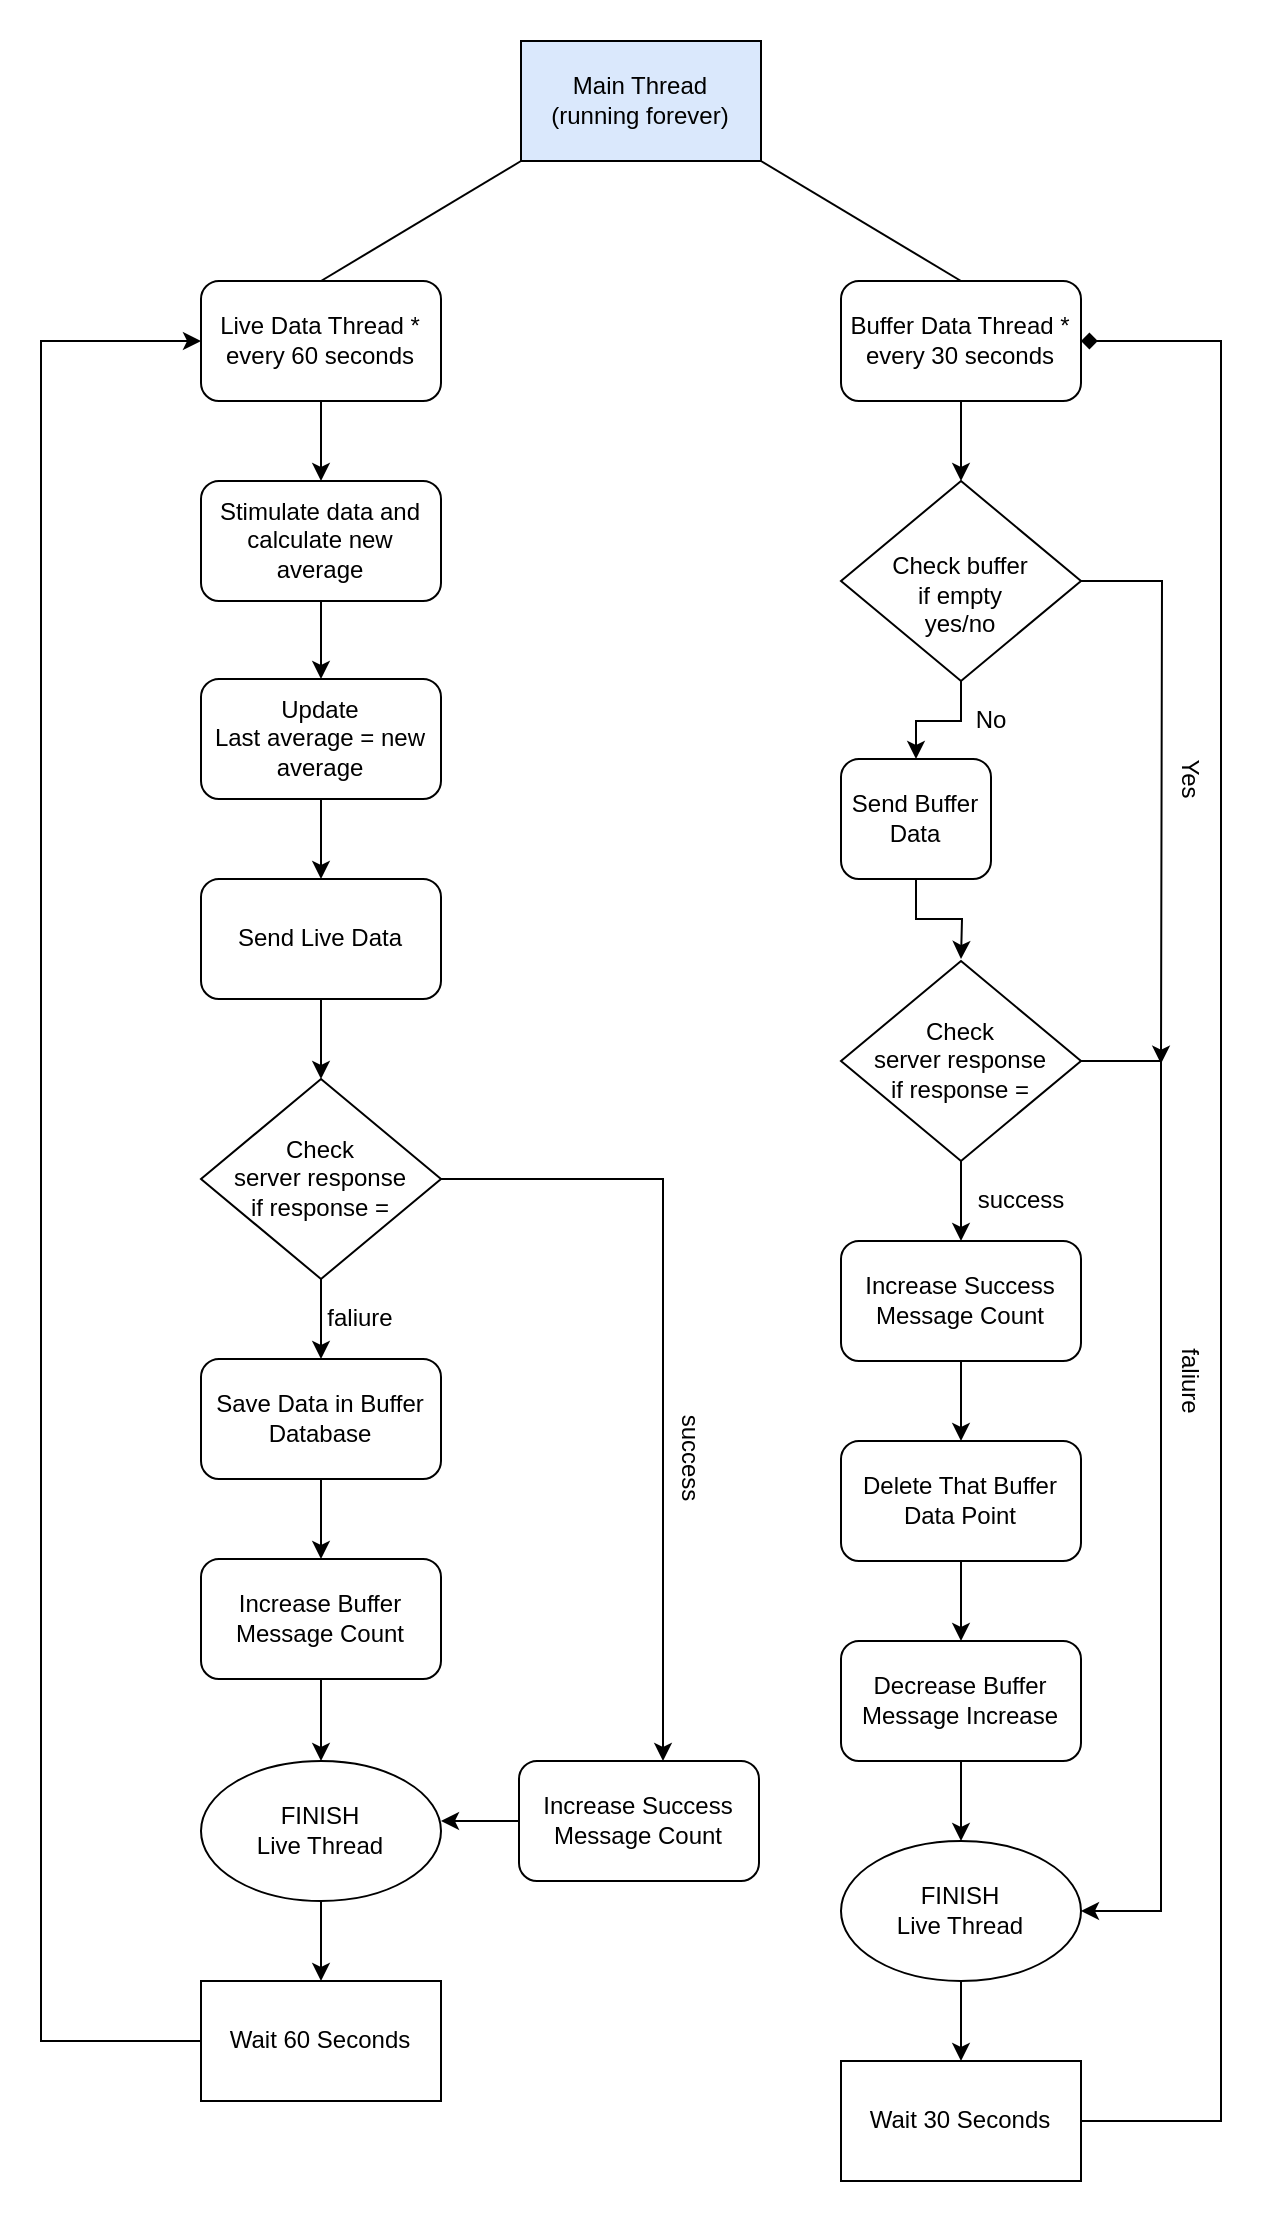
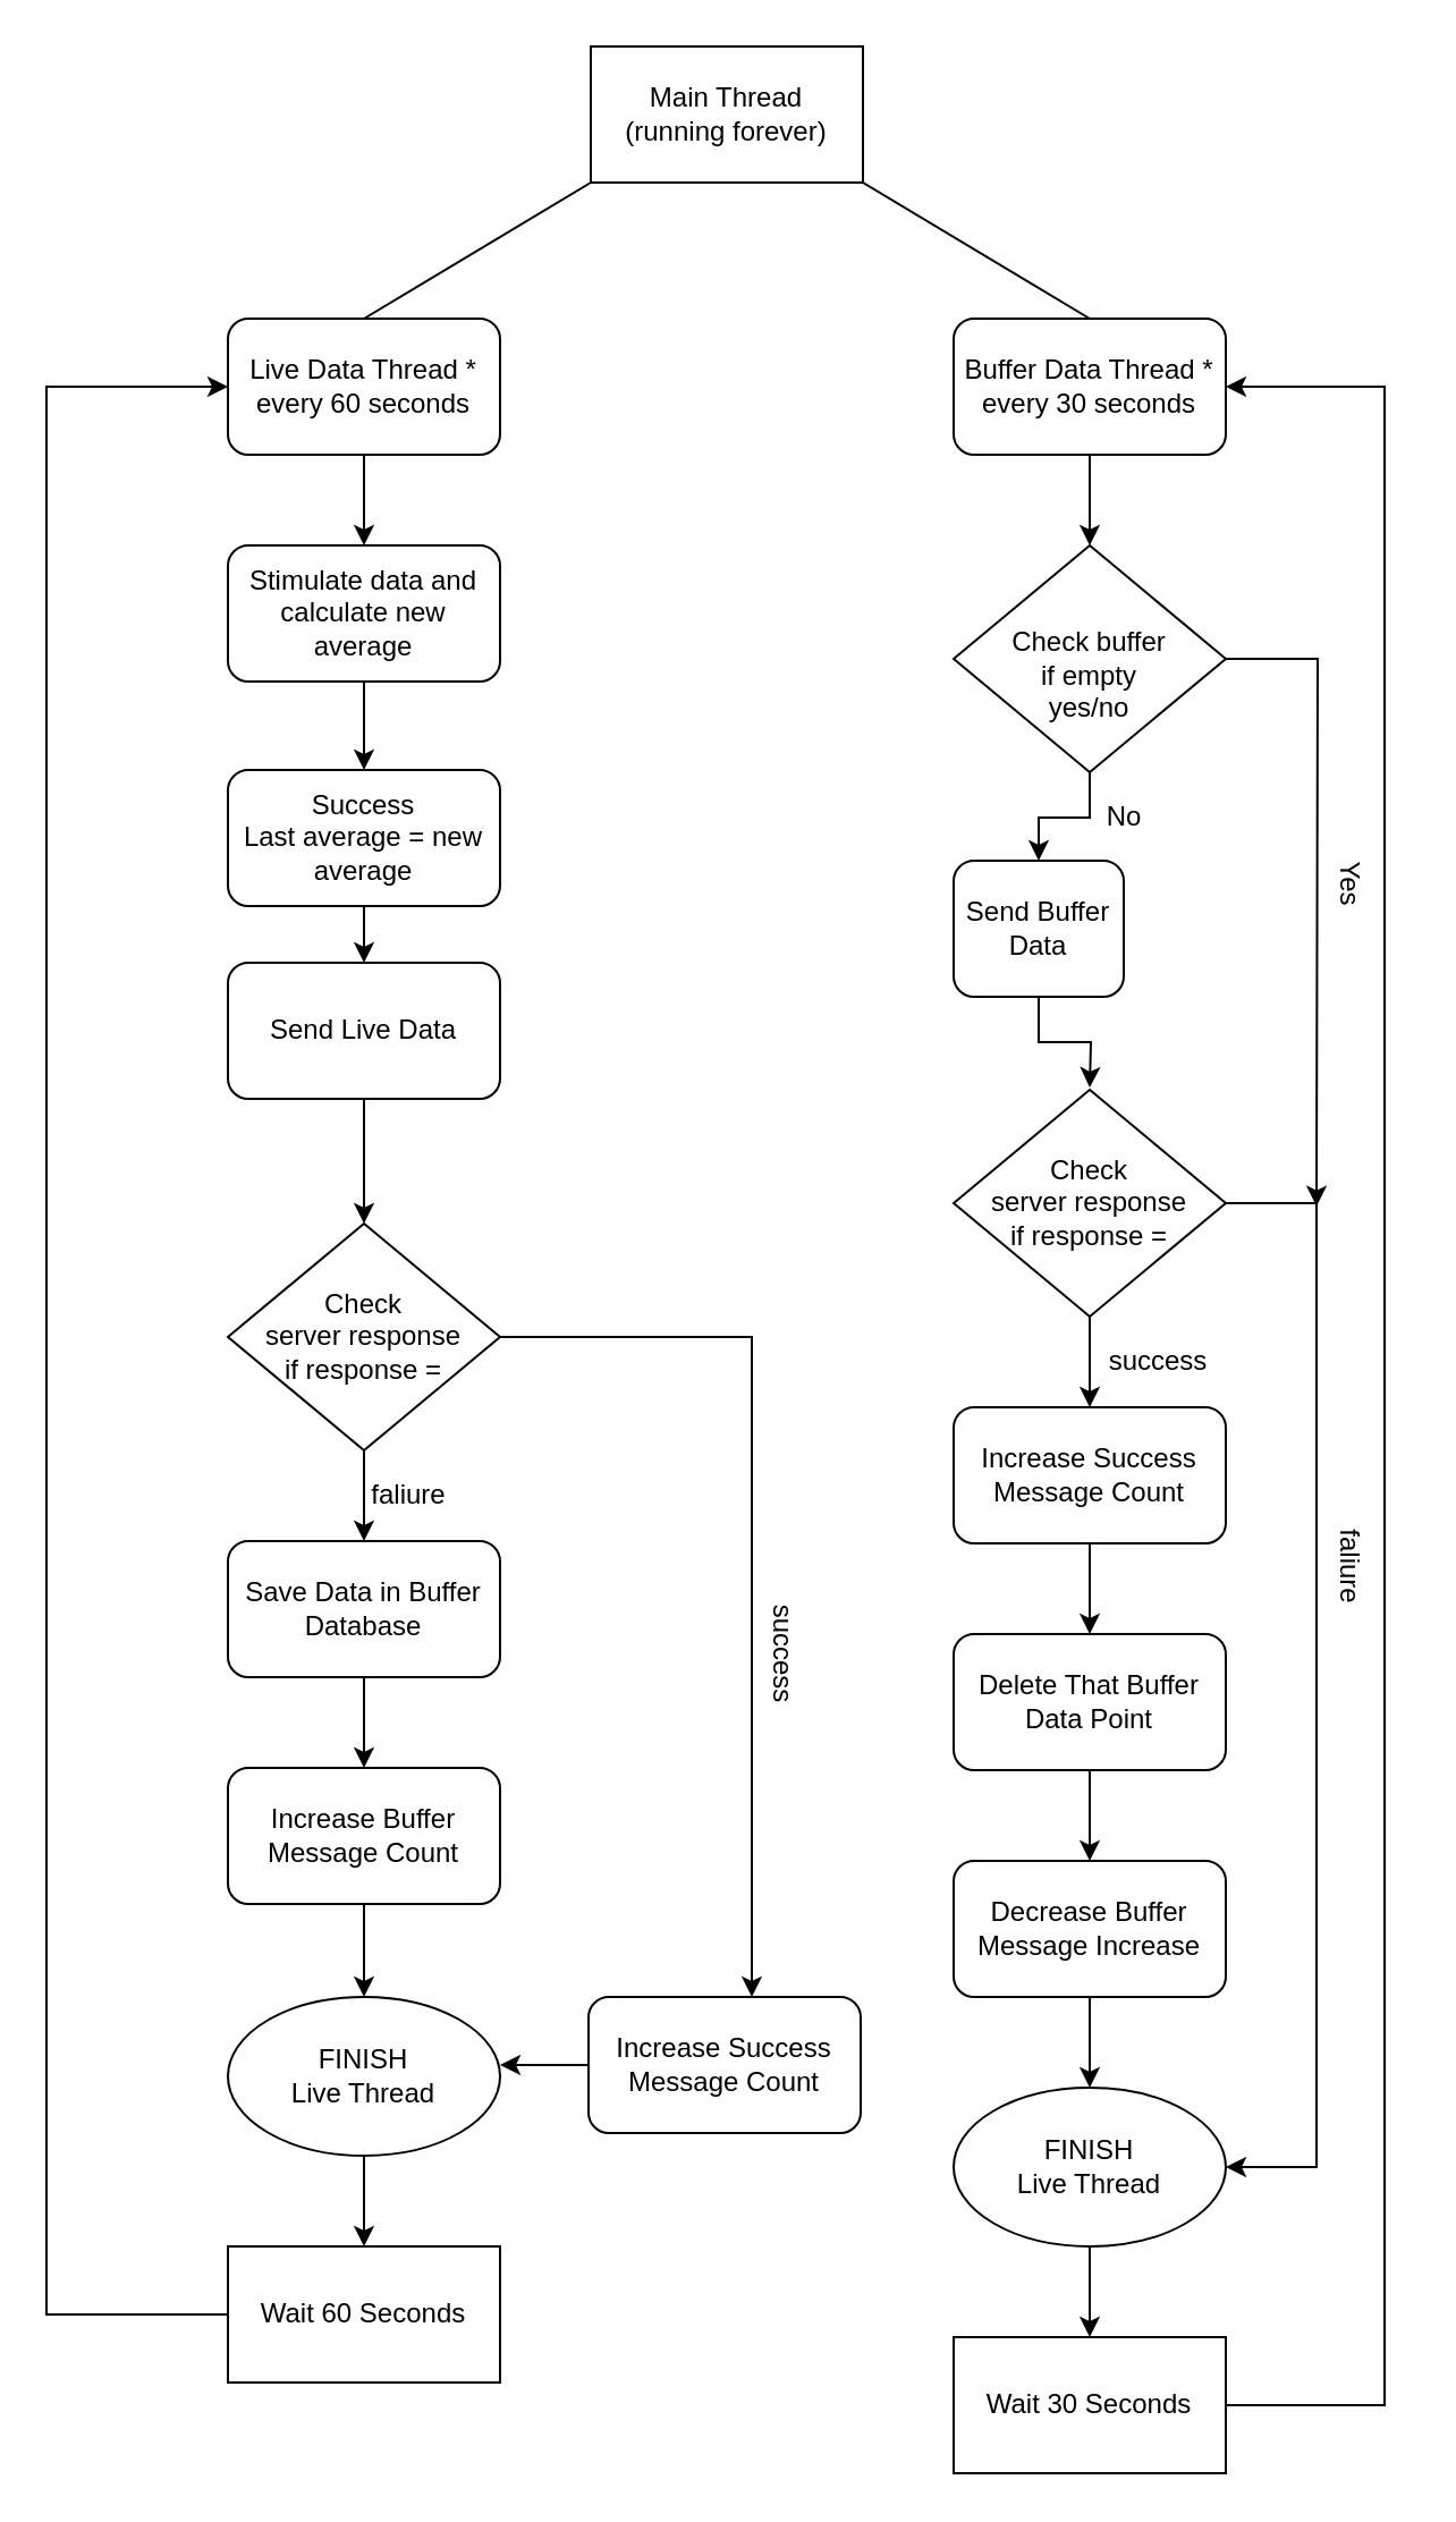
- <mxCell id="2" value="Main Thread&lt;br&gt;(running forever)" style="rounded=0;whiteSpace=wrap;html=1;fillColor=#dae8fc;" vertex="1" parent="1"><mxGeometry x="260" y="20" width="120" height="60" as="geometry" /></mxCell>
+ <mxCell id="2" value="Main Thread&lt;br&gt;(running forever)" style="rounded=0;whiteSpace=wrap;html=1;" vertex="1" parent="1"><mxGeometry x="260" y="20" width="120" height="60" as="geometry" /></mxCell>
- <mxCell id="50" style="edgeStyle=orthogonalEdgeStyle;rounded=0;orthogonalLoop=1;jettySize=auto;html=1;entryX=1;entryY=0.5;entryDx=0;entryDy=0;endArrow=diamond;" edge="1" parent="1" source="51" target="5"><mxGeometry relative="1" as="geometry"><Array as="points"><mxPoint x="610" y="1060" /><mxPoint x="610" y="170" /></Array></mxGeometry></mxCell>
+ <mxCell id="50" style="edgeStyle=orthogonalEdgeStyle;rounded=0;orthogonalLoop=1;jettySize=auto;html=1;entryX=1;entryY=0.5;entryDx=0;entryDy=0;" edge="1" parent="1" source="51" target="5"><mxGeometry relative="1" as="geometry"><Array as="points"><mxPoint x="610" y="1060" /><mxPoint x="610" y="170" /></Array></mxGeometry></mxCell>
- <mxCell id="21" value="Update&lt;br&gt;Last average = new average" style="rounded=1;whiteSpace=wrap;html=1;" vertex="1" parent="1"><mxGeometry x="100" y="339" width="120" height="60" as="geometry" /></mxCell>
+ <mxCell id="21" value="Success&lt;br&gt;Last average = new average" style="rounded=1;whiteSpace=wrap;html=1;" vertex="1" parent="1"><mxGeometry x="100" y="339" width="120" height="60" as="geometry" /></mxCell>
- <mxCell id="8" value="Send Live Data" style="rounded=1;whiteSpace=wrap;html=1;" vertex="1" parent="1"><mxGeometry x="100" y="439" width="120" height="60" as="geometry" /></mxCell>
+ <mxCell id="8" value="Send Live Data" style="rounded=1;whiteSpace=wrap;html=1;" vertex="1" parent="1"><mxGeometry x="100" y="424" width="120" height="60" as="geometry" /></mxCell>
